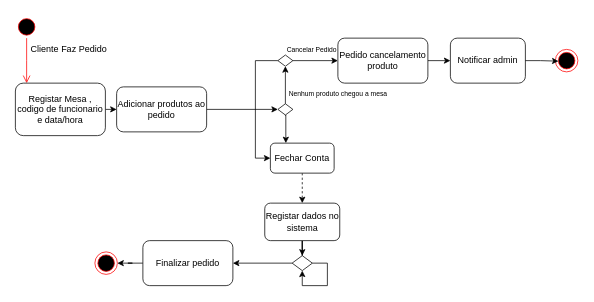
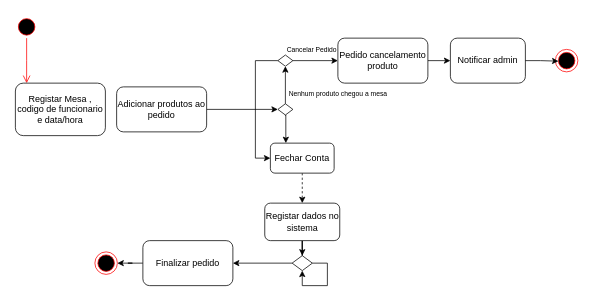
- <mxCell id="6" value="Cliente Faz Pedido" style="text;html=1;align=center;verticalAlign=middle;resizable=0;points=[];autosize=1;strokeColor=none;fillColor=none;" vertex="1" parent="1"><mxGeometry x="26" y="50" width="130" height="30" as="geometry" /></mxCell>
- <mxCell id="4" style="edgeStyle=orthogonalEdgeStyle;rounded=0;orthogonalLoop=1;jettySize=auto;html=1;exitX=1;exitY=0.5;exitDx=0;exitDy=0;entryX=0;entryY=0.5;entryDx=0;entryDy=0;" edge="1" parent="1" source="5" target="8"><mxGeometry relative="1" as="geometry" /></mxCell>
